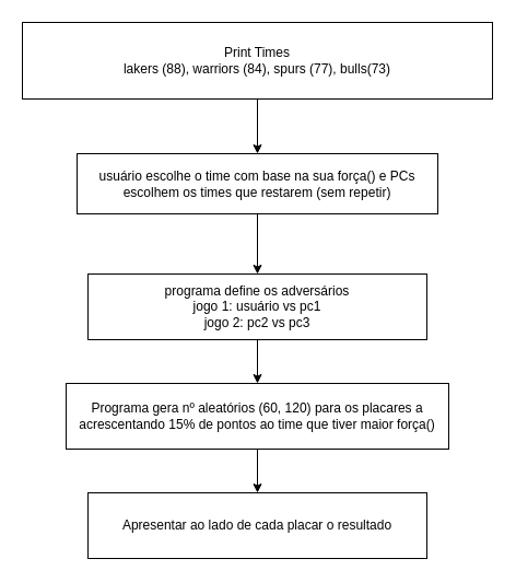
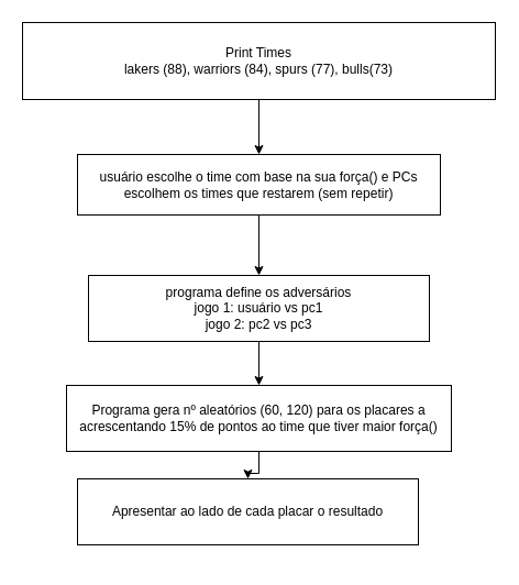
- <mxCell id="10" value="Apresentar ao lado de cada placar o resultado" style="whiteSpace=wrap;html=1;rounded=0;" vertex="1" parent="1"><mxGeometry x="80" y="450" width="310" height="60" as="geometry" /></mxCell>
+ <mxCell id="10" value="Apresentar ao lado de cada placar o resultado" style="whiteSpace=wrap;html=1;rounded=0;" vertex="1" parent="1"><mxGeometry x="70" y="435" width="310" height="60" as="geometry" /></mxCell>
